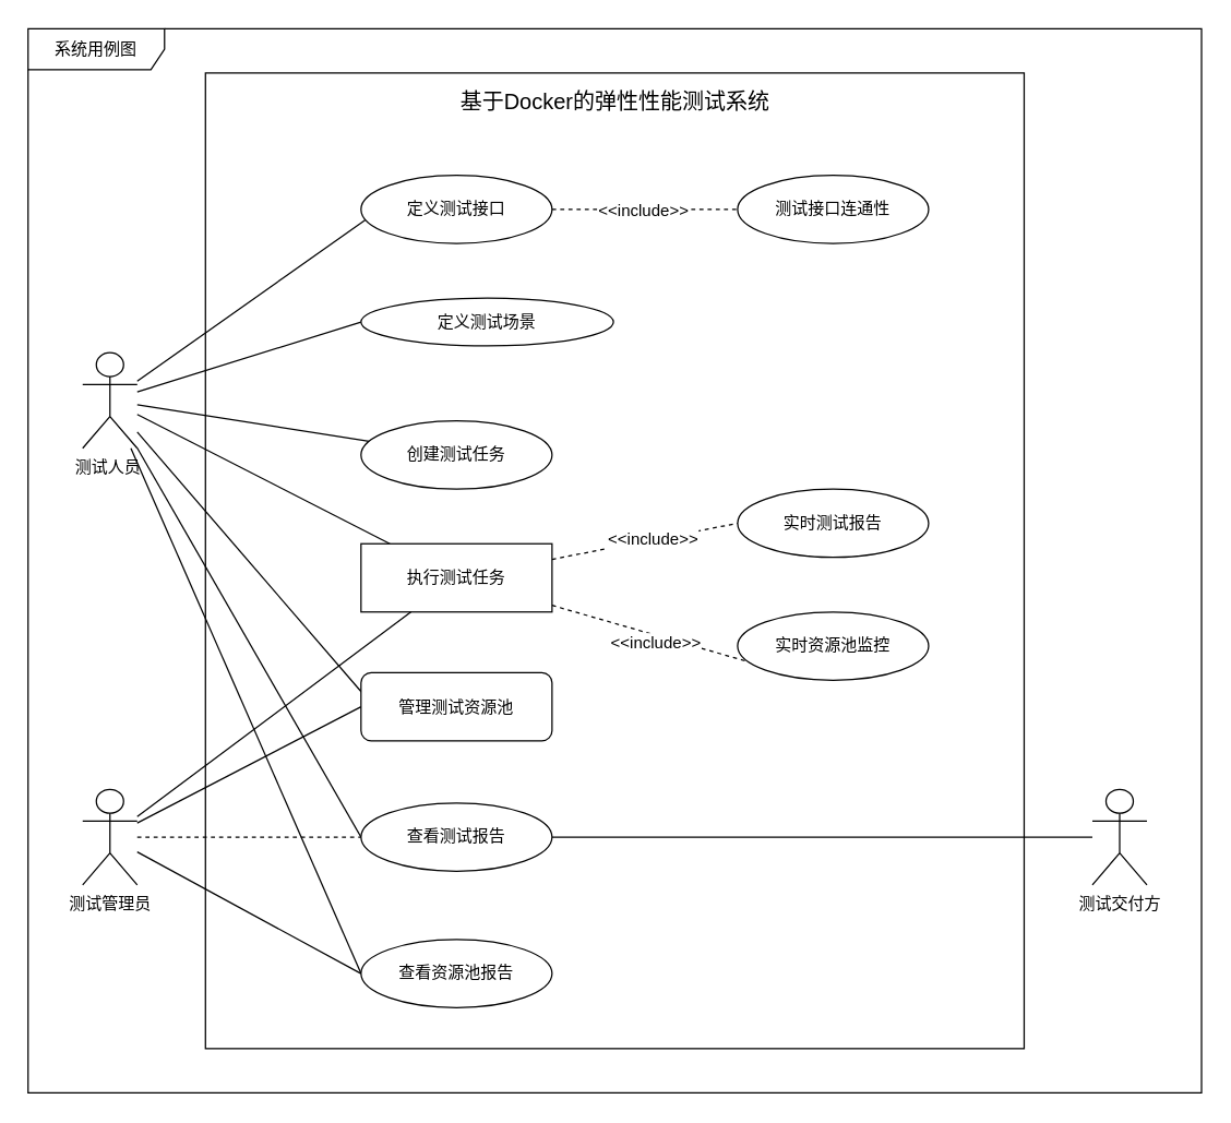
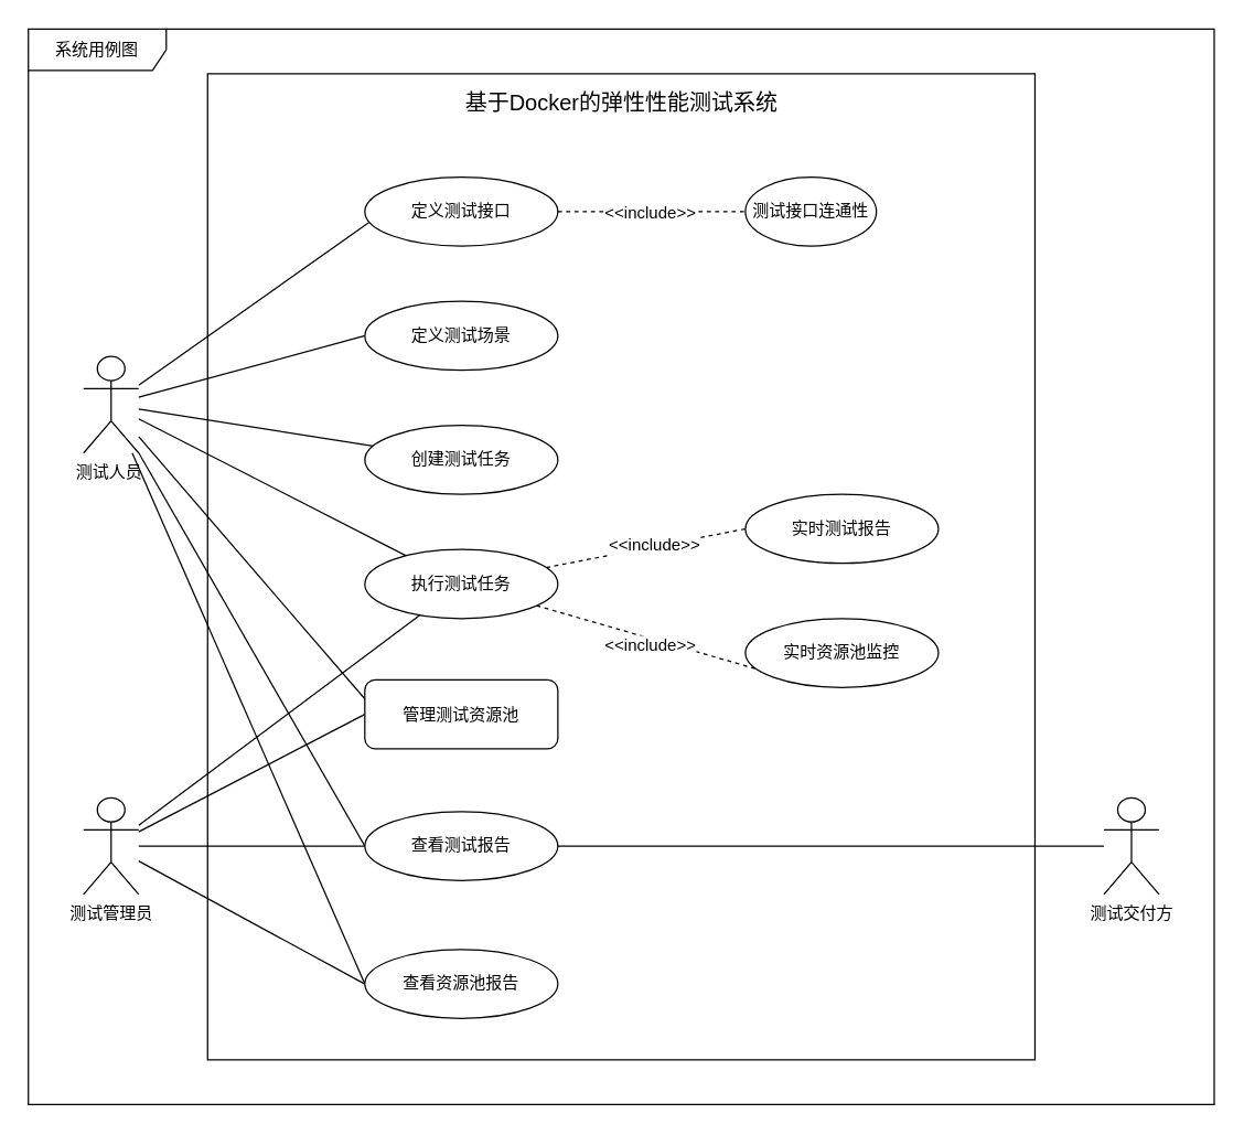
- <mxCell id="15" value="测试接口连通性" style="ellipse;whiteSpace=wrap;html=1;fontSize=12;" vertex="1" parent="1"><mxGeometry x="540" y="128" width="140" height="50" as="geometry" /></mxCell>
+ <mxCell id="15" value="测试接口连通性" style="ellipse;whiteSpace=wrap;html=1;fontSize=12;" vertex="1" parent="1"><mxGeometry x="540" y="128" width="95" height="50" as="geometry" /></mxCell>
- <mxCell id="16" value="定义测试场景" style="ellipse;whiteSpace=wrap;html=1;fontSize=12;" vertex="1" parent="1"><mxGeometry x="264" y="218" width="185" height="35" as="geometry" /></mxCell>
+ <mxCell id="16" value="定义测试场景" style="ellipse;whiteSpace=wrap;html=1;fontSize=12;" vertex="1" parent="1"><mxGeometry x="264" y="218" width="140" height="50" as="geometry" /></mxCell>
- <mxCell id="22" value="执行测试任务" style="whiteSpace=wrap;html=1;fontSize=12;rounded=0;" vertex="1" parent="1"><mxGeometry x="264" y="398" width="140" height="50" as="geometry" /></mxCell>
+ <mxCell id="22" value="执行测试任务" style="ellipse;whiteSpace=wrap;html=1;fontSize=12;" vertex="1" parent="1"><mxGeometry x="264" y="398" width="140" height="50" as="geometry" /></mxCell>
- <mxCell id="28" style="edgeStyle=none;rounded=0;orthogonalLoop=1;jettySize=auto;html=1;fontSize=12;endArrow=none;endFill=0;dashed=1;" edge="1" parent="1" source="32" target="26"><mxGeometry relative="1" as="geometry" /></mxCell>
+ <mxCell id="28" style="edgeStyle=none;rounded=0;orthogonalLoop=1;jettySize=auto;html=1;fontSize=12;endArrow=none;endFill=0;" edge="1" parent="1" source="32" target="26"><mxGeometry relative="1" as="geometry" /></mxCell>
